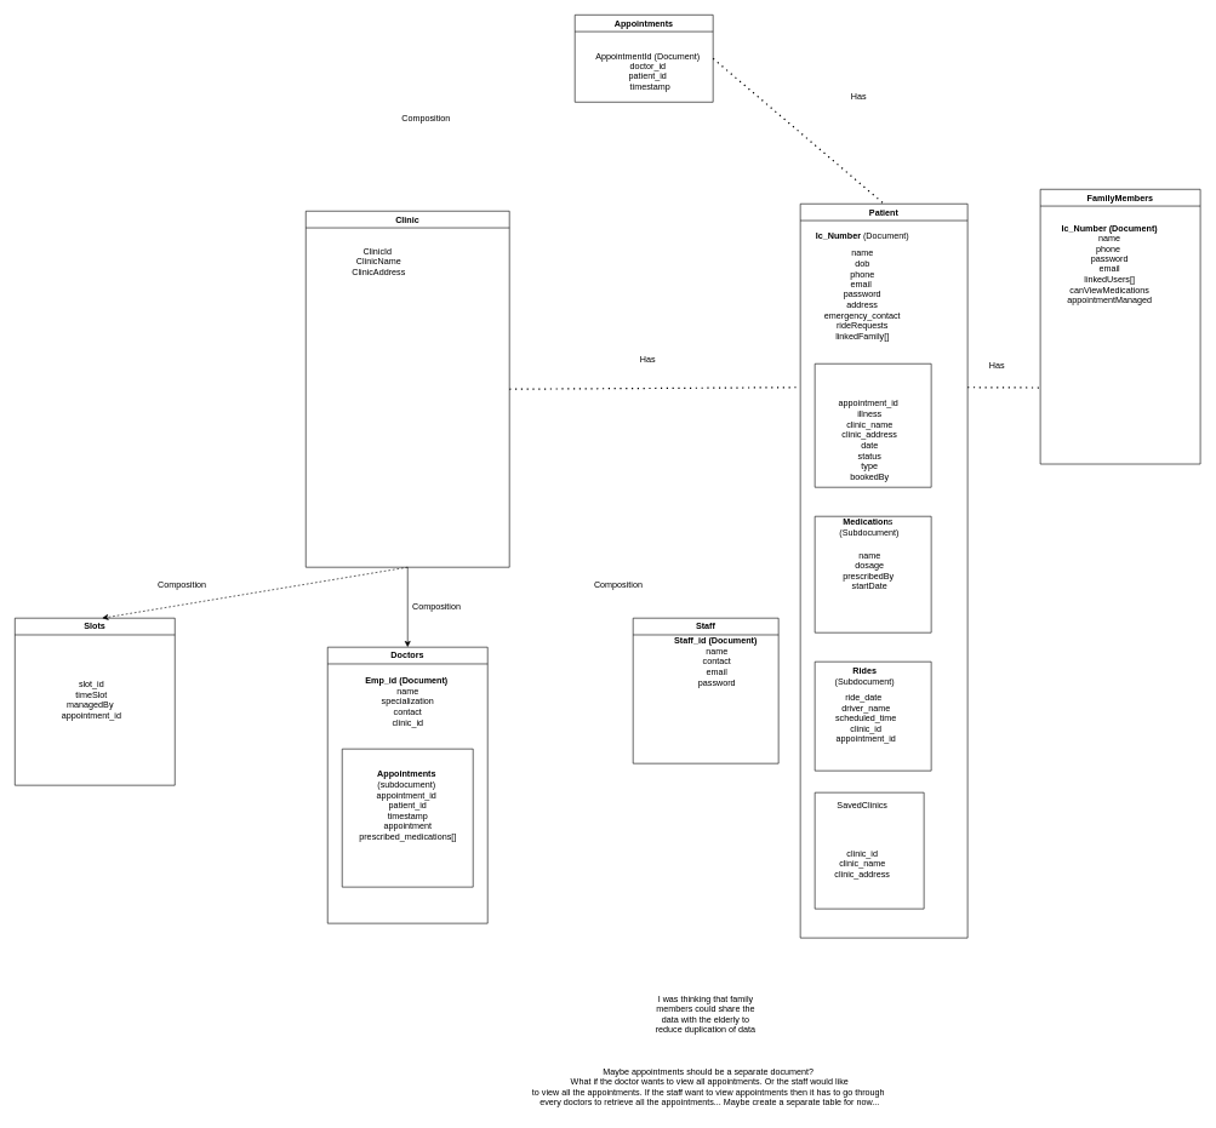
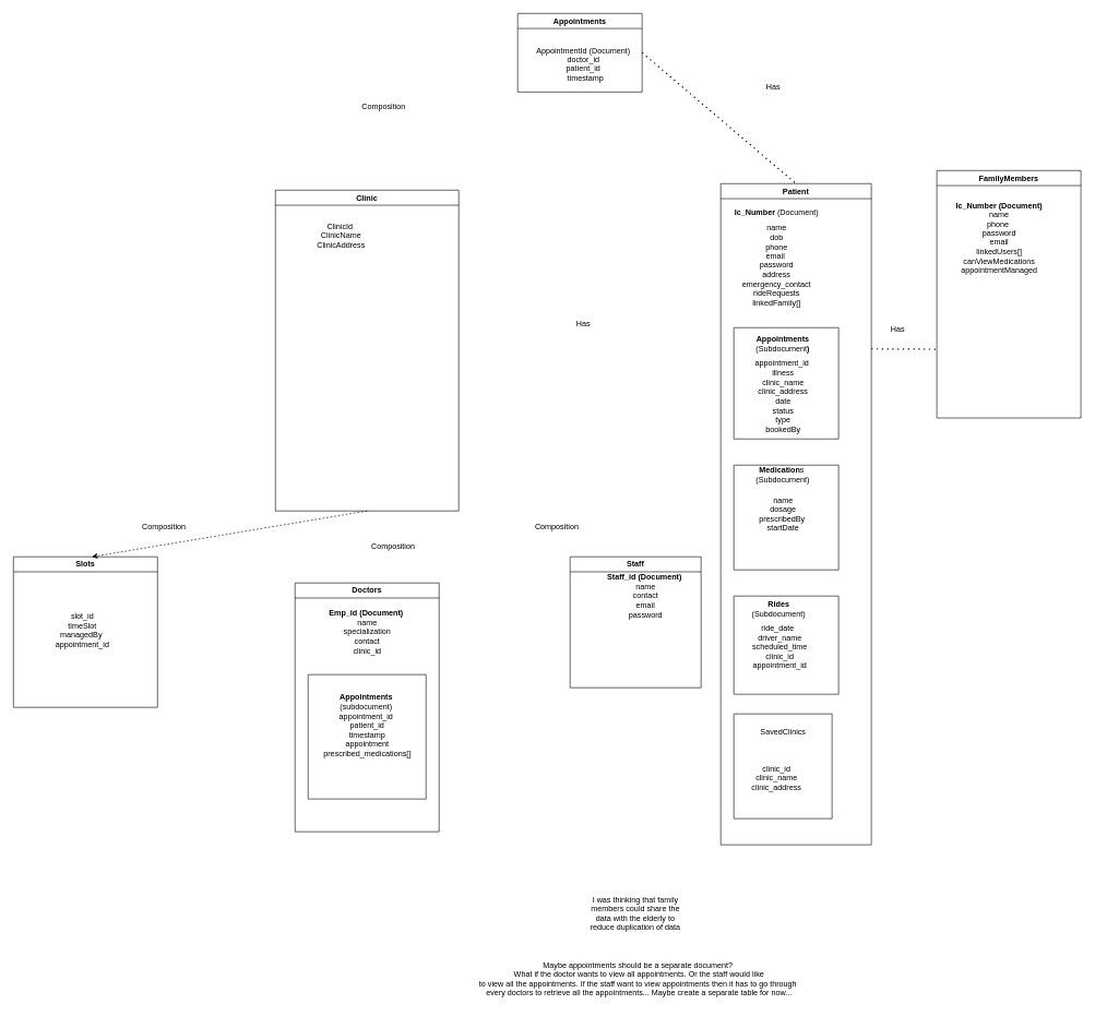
+ <mxCell id="7" value="&lt;b&gt;Appointments &lt;/b&gt;(Subdocument&lt;b&gt;)&lt;/b&gt;" style="text;html=1;align=center;verticalAlign=middle;whiteSpace=wrap;rounded=0;" parent="5" vertex="1"><mxGeometry x="45" y="10" width="60" height="30" as="geometry" /></mxCell>
- <mxCell id="36" value="" style="endArrow=none;dashed=1;html=1;dashPattern=1 3;strokeWidth=2;rounded=0;exitX=1;exitY=0.5;exitDx=0;exitDy=0;entryX=0;entryY=0.25;entryDx=0;entryDy=0;" parent="1" source="27" target="2" edge="1"><mxGeometry width="50" height="50" relative="1" as="geometry"><mxPoint x="760" y="510" as="sourcePoint" /><mxPoint x="1100" y="573" as="targetPoint" /></mxGeometry></mxCell>
- <mxCell id="35" value="" style="endArrow=classic;html=1;rounded=0;exitX=0.5;exitY=1;exitDx=0;exitDy=0;entryX=0.5;entryY=0;entryDx=0;entryDy=0;" parent="1" source="27" target="21" edge="1"><mxGeometry width="50" height="50" relative="1" as="geometry"><mxPoint x="650" y="840" as="sourcePoint" /><mxPoint x="700" y="790" as="targetPoint" /></mxGeometry></mxCell>
- <mxCell id="15" value="SavedClinics&lt;div&gt;&lt;br&gt;&lt;/div&gt;" style="text;html=1;align=center;verticalAlign=middle;resizable=0;points=[];autosize=1;strokeColor=none;fillColor=none;" parent="14" vertex="1"><mxGeometry x="20" y="5" width="90" height="40" as="geometry" /></mxCell>
+ <mxCell id="15" value="SavedClinics&lt;div&gt;&lt;br&gt;&lt;/div&gt;" style="text;html=1;align=center;verticalAlign=middle;resizable=0;points=[];autosize=1;strokeColor=none;fillColor=none;" parent="14" vertex="1"><mxGeometry x="30" y="15" width="90" height="40" as="geometry" /></mxCell>
